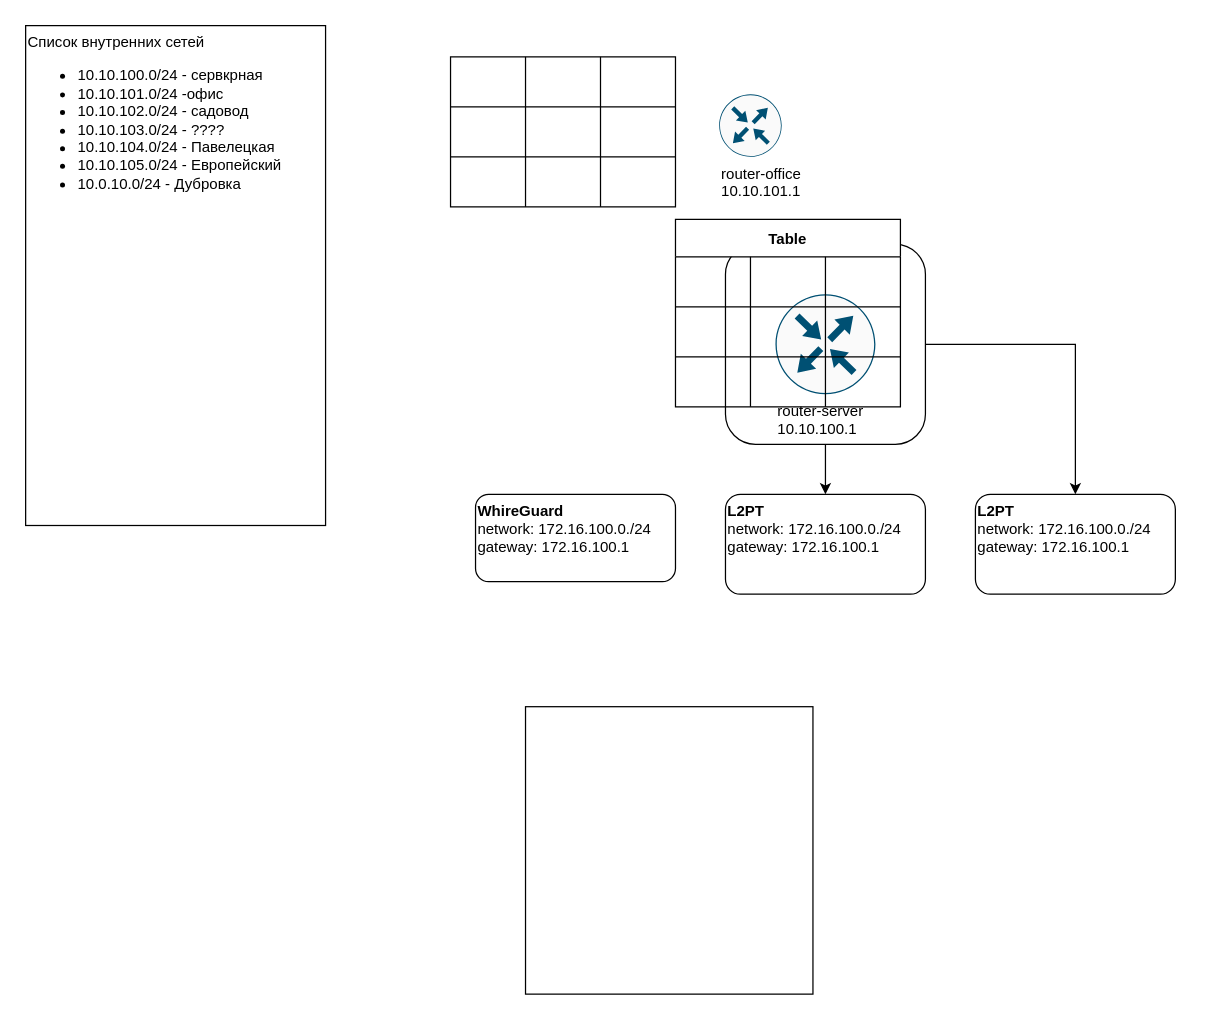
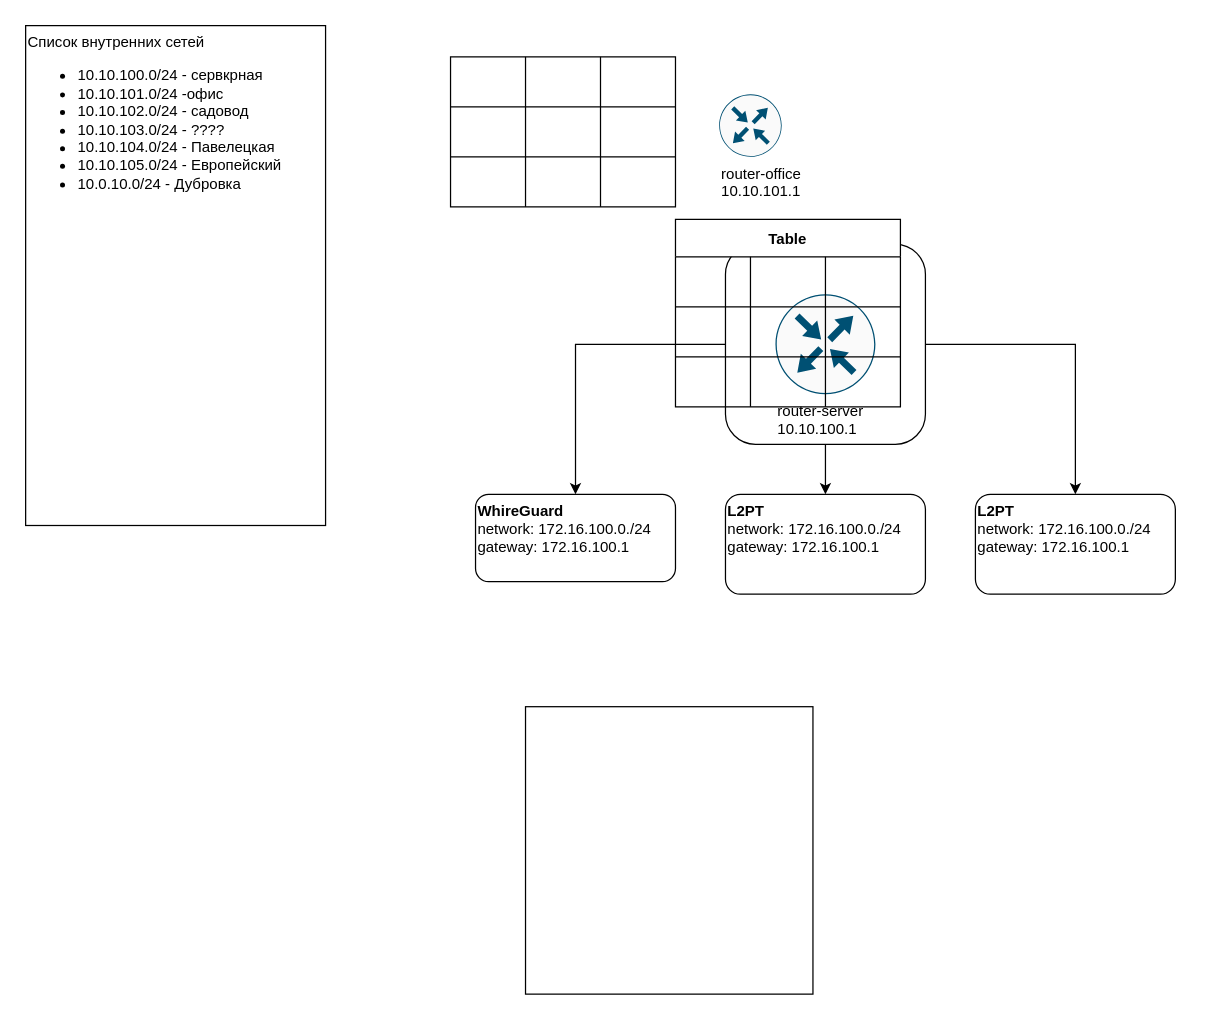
+ <mxCell id="2" style="edgeStyle=orthogonalEdgeStyle;rounded=0;orthogonalLoop=1;jettySize=auto;html=1;" parent="1" source="7" target="4" edge="1"><mxGeometry relative="1" as="geometry" /></mxCell>
